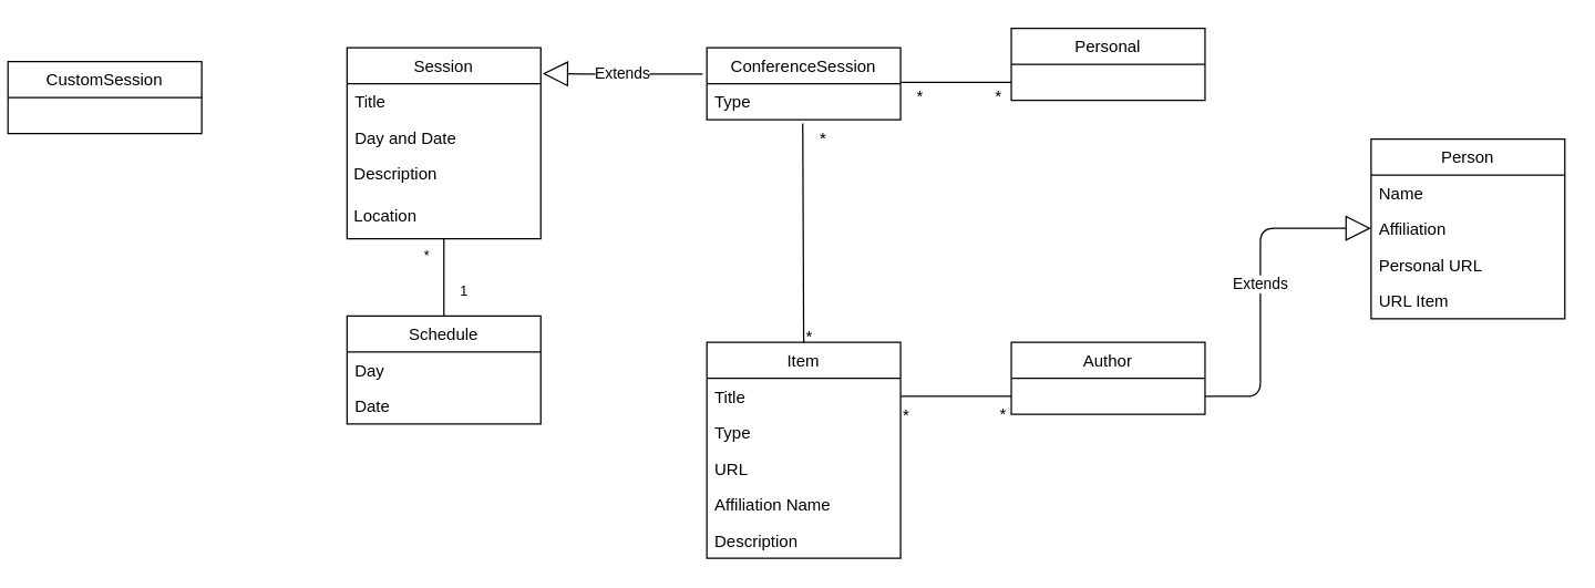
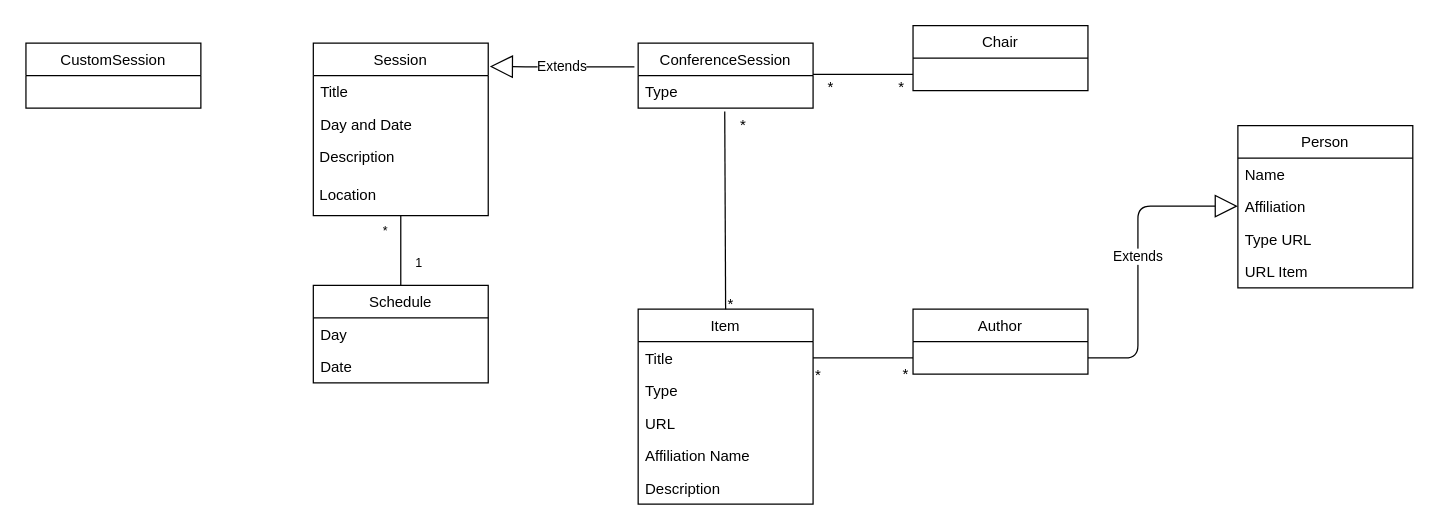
- <mxCell id="20" value="Personal" style="swimlane;fontStyle=0;childLayout=stackLayout;horizontal=1;startSize=26;fillColor=none;horizontalStack=0;resizeParent=1;resizeParentMax=0;resizeLast=0;collapsible=1;marginBottom=0;" parent="1" vertex="1"><mxGeometry x="730" y="20" width="140" height="52" as="geometry" /></mxCell>
+ <mxCell id="20" value="Chair" style="swimlane;fontStyle=0;childLayout=stackLayout;horizontal=1;startSize=26;fillColor=none;horizontalStack=0;resizeParent=1;resizeParentMax=0;resizeLast=0;collapsible=1;marginBottom=0;" parent="1" vertex="1"><mxGeometry x="730" y="20" width="140" height="52" as="geometry" /></mxCell>
- <mxCell id="39" value="CustomSession" style="swimlane;fontStyle=0;childLayout=stackLayout;horizontal=1;startSize=26;fillColor=none;horizontalStack=0;resizeParent=1;resizeParentMax=0;resizeLast=0;collapsible=1;marginBottom=0;" vertex="1" parent="1"><mxGeometry x="5" y="44" width="140" height="52" as="geometry" /></mxCell>
+ <mxCell id="39" value="CustomSession" style="swimlane;fontStyle=0;childLayout=stackLayout;horizontal=1;startSize=26;fillColor=none;horizontalStack=0;resizeParent=1;resizeParentMax=0;resizeLast=0;collapsible=1;marginBottom=0;" vertex="1" parent="1"><mxGeometry x="20" y="34" width="140" height="52" as="geometry" /></mxCell>
- <mxCell id="16" value="Personal URL" style="text;strokeColor=none;fillColor=none;align=left;verticalAlign=top;spacingLeft=4;spacingRight=4;overflow=hidden;rotatable=0;points=[[0,0.5],[1,0.5]];portConstraint=eastwest;" parent="13" vertex="1"><mxGeometry y="78" width="140" height="26" as="geometry" /></mxCell>
+ <mxCell id="16" value="Type URL" style="text;strokeColor=none;fillColor=none;align=left;verticalAlign=top;spacingLeft=4;spacingRight=4;overflow=hidden;rotatable=0;points=[[0,0.5],[1,0.5]];portConstraint=eastwest;" parent="13" vertex="1"><mxGeometry y="78" width="140" height="26" as="geometry" /></mxCell>
